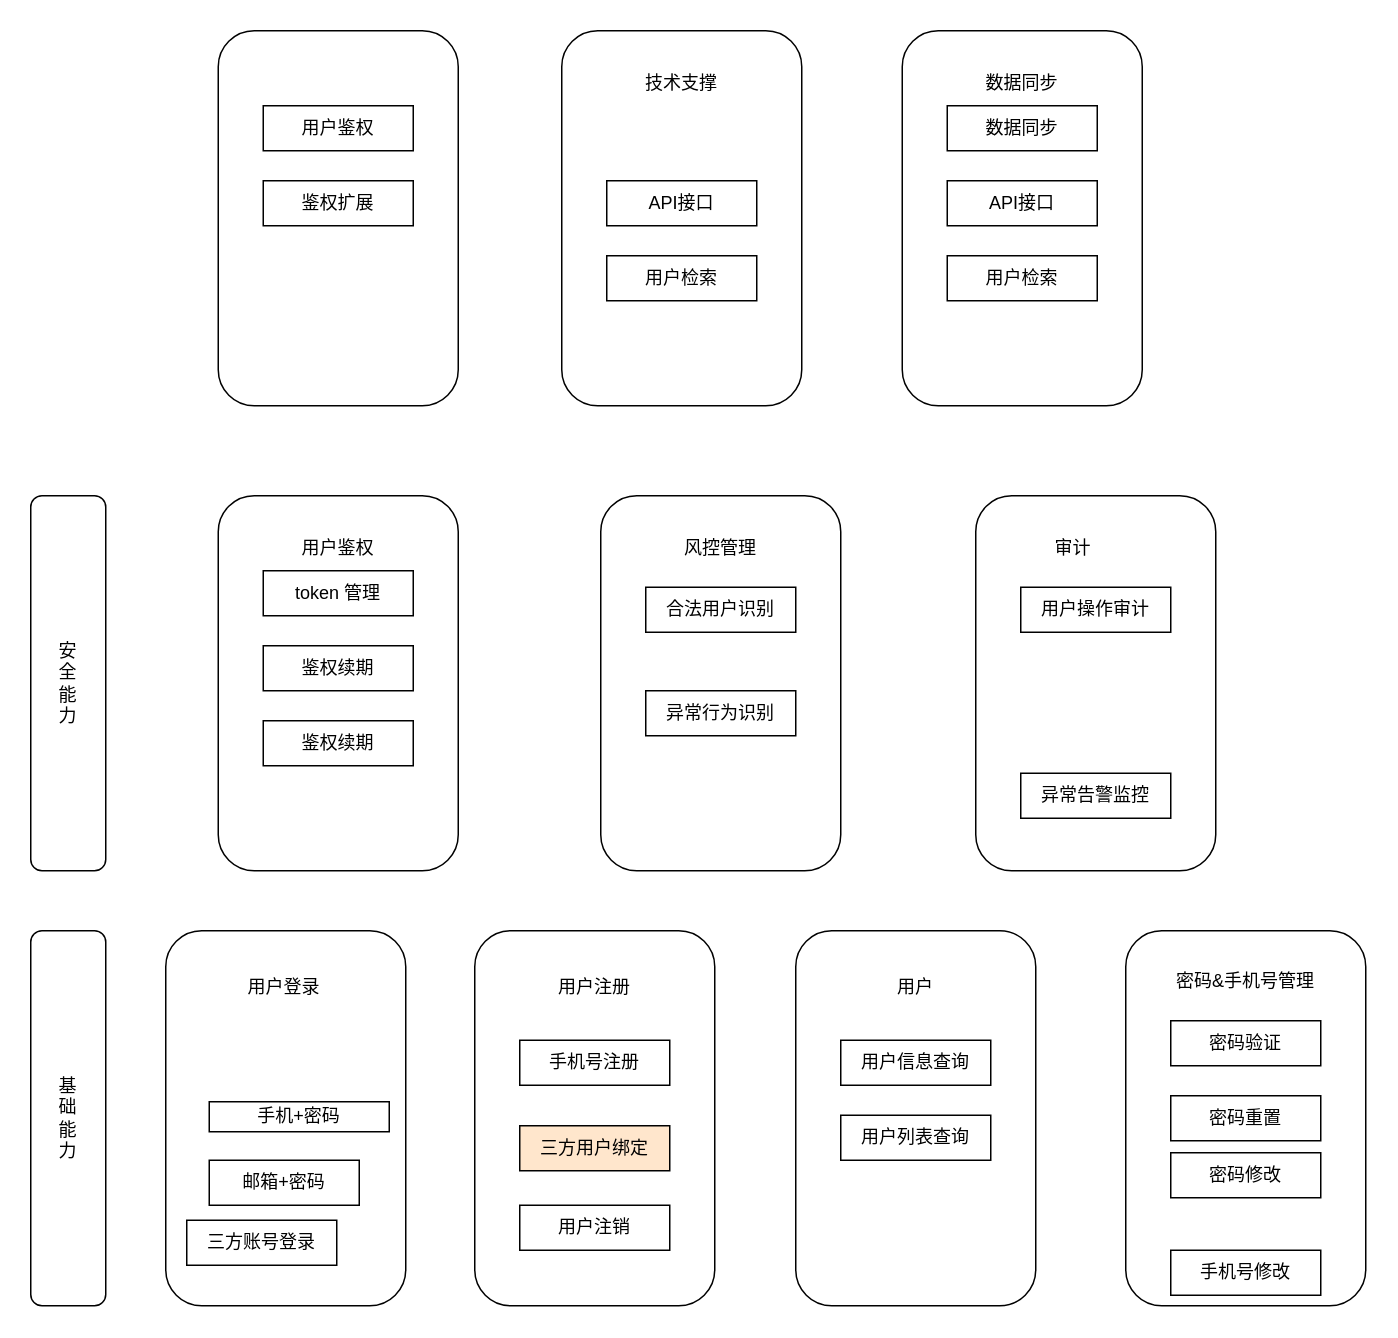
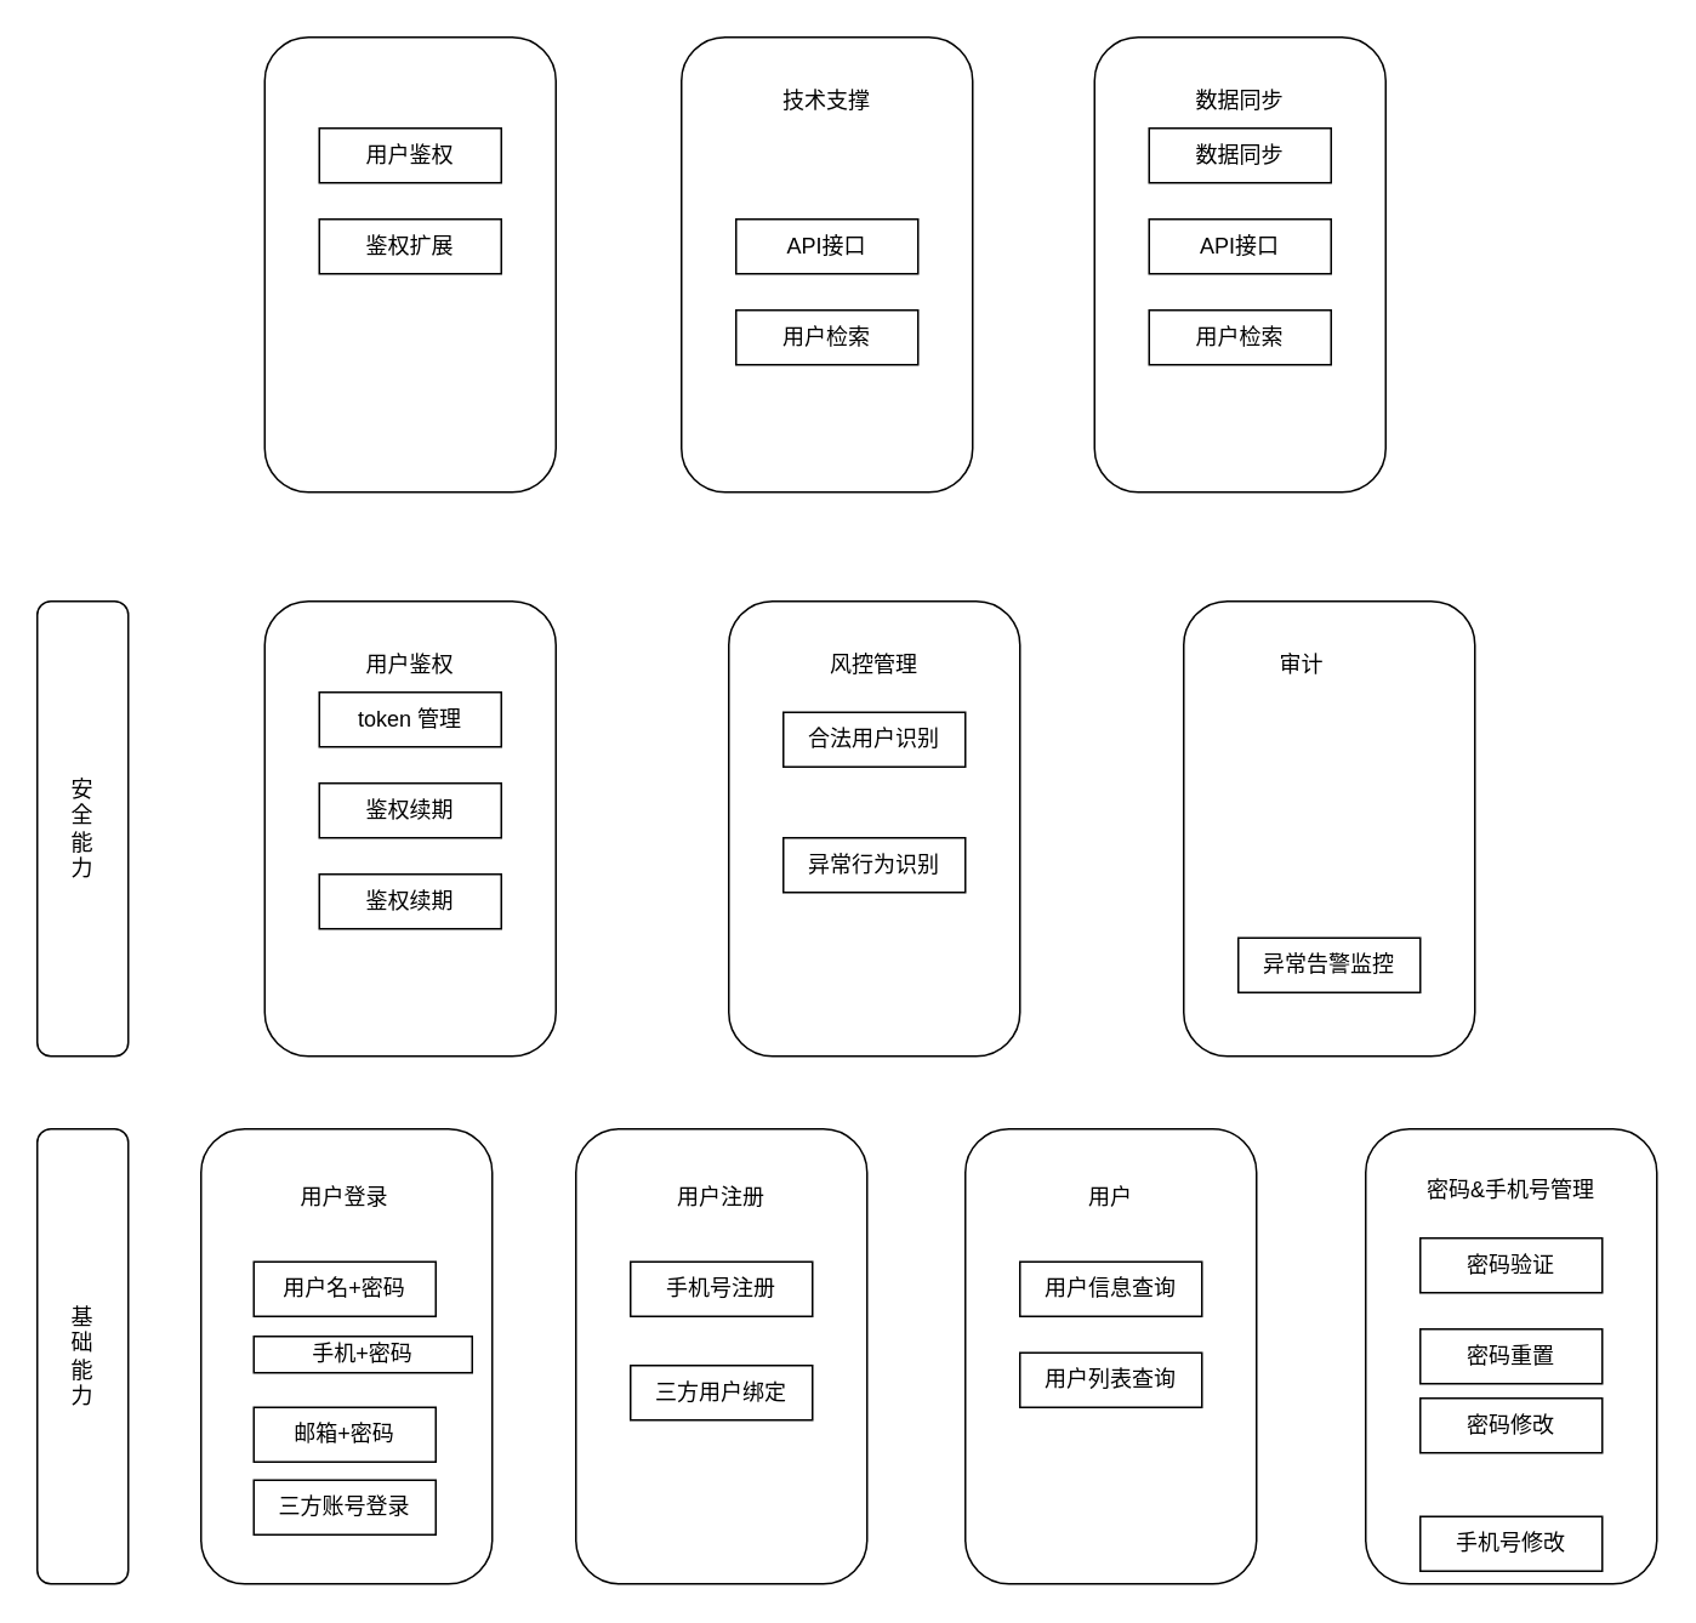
- <mxCell id="36" value="用户操作审计" style="rounded=0;whiteSpace=wrap;html=1;" vertex="1" parent="1"><mxGeometry x="680" y="391" width="100" height="30" as="geometry" /></mxCell>
+ <mxCell id="4" value="用户名+密码" style="rounded=0;whiteSpace=wrap;html=1;" vertex="1" parent="1"><mxGeometry x="139" y="693" width="100" height="30" as="geometry" /></mxCell>
- <mxCell id="12" value="三方用户绑定" style="rounded=0;whiteSpace=wrap;html=1;fillColor=#ffe6cc;" vertex="1" parent="1"><mxGeometry x="346" y="750" width="100" height="30" as="geometry" /></mxCell>
+ <mxCell id="12" value="三方用户绑定" style="rounded=0;whiteSpace=wrap;html=1;" vertex="1" parent="1"><mxGeometry x="346" y="750" width="100" height="30" as="geometry" /></mxCell>
- <mxCell id="29" value="用户注销" style="rounded=0;whiteSpace=wrap;html=1;" vertex="1" parent="1"><mxGeometry x="346" y="803" width="100" height="30" as="geometry" /></mxCell>
- <mxCell id="7" value="三方账号登录" style="rounded=0;whiteSpace=wrap;html=1;" vertex="1" parent="1"><mxGeometry x="124" y="813" width="100" height="30" as="geometry" /></mxCell>
+ <mxCell id="7" value="三方账号登录" style="rounded=0;whiteSpace=wrap;html=1;" vertex="1" parent="1"><mxGeometry x="139" y="813" width="100" height="30" as="geometry" /></mxCell>
